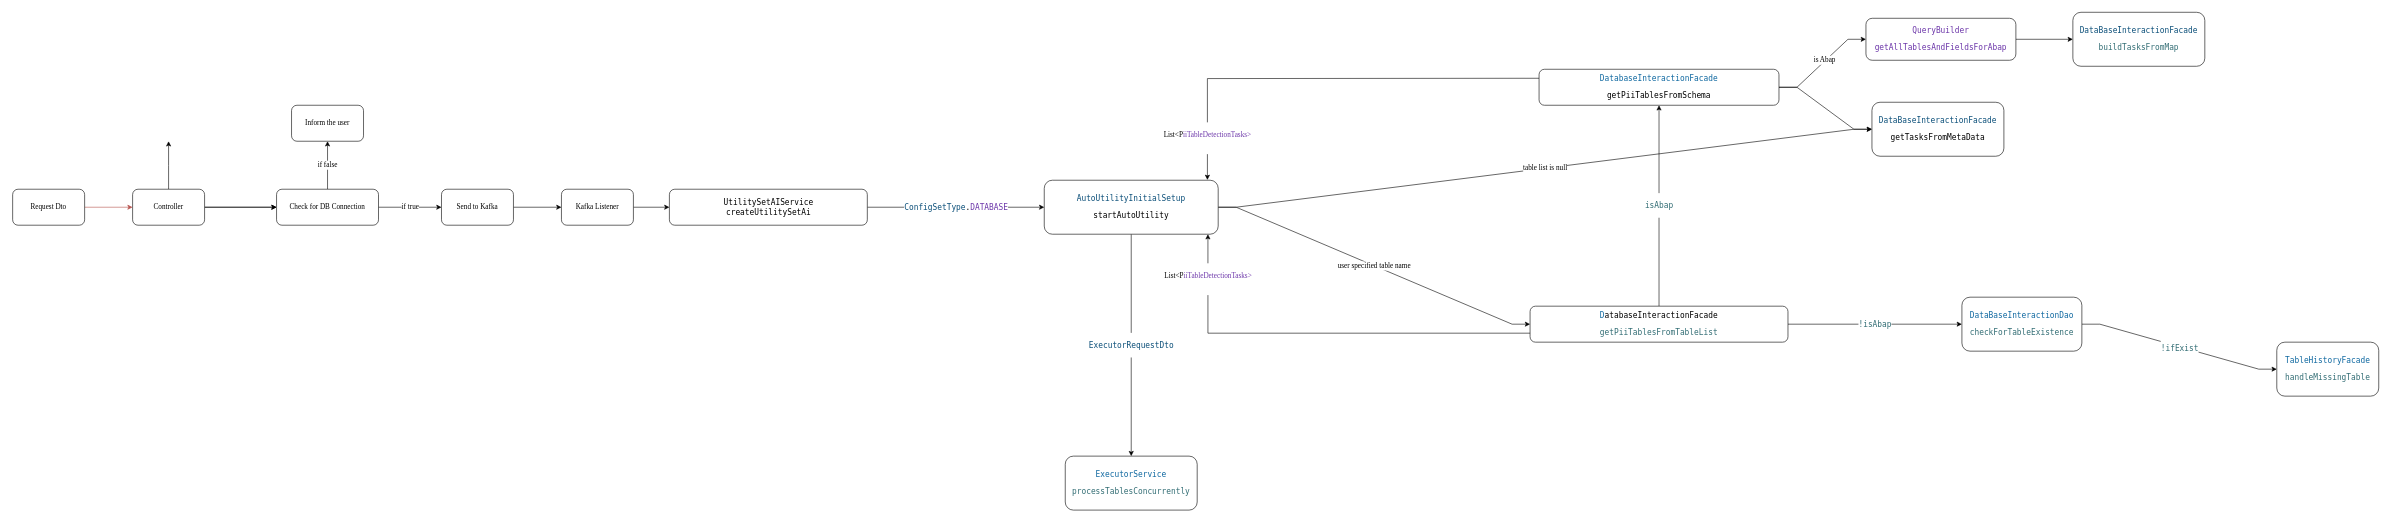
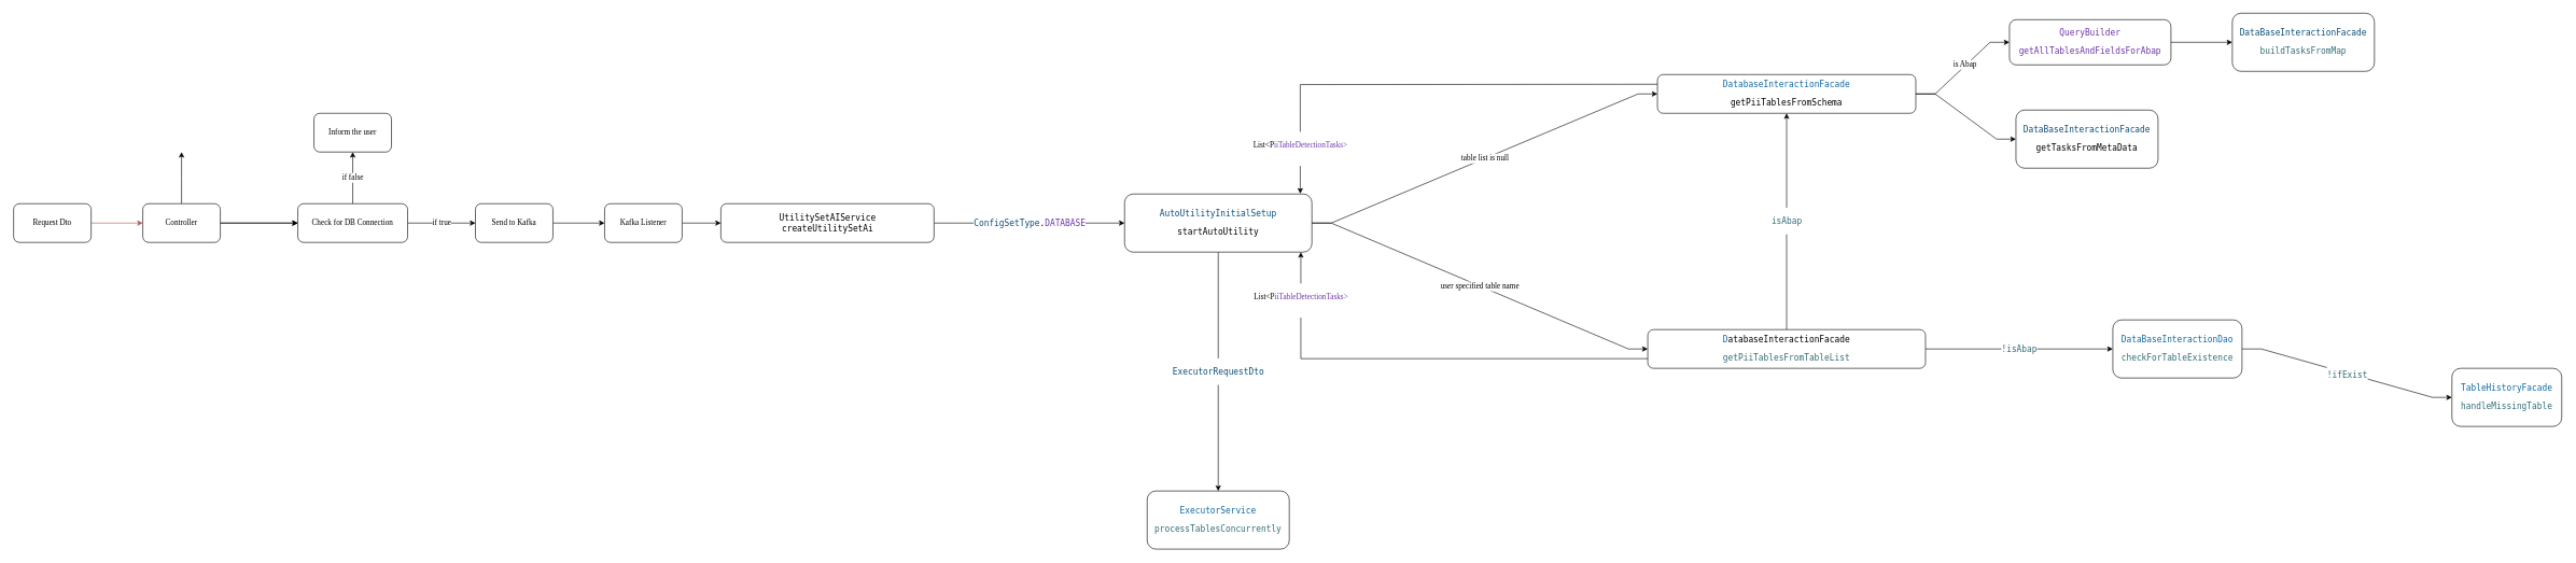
- <mxCell id="18" value="table list is null" style="edgeStyle=entityRelationEdgeStyle;rounded=0;orthogonalLoop=1;jettySize=auto;html=1;fontFamily=Lucida Console;fontSize=12;" edge="1" parent="1" source="21" target="31"><mxGeometry relative="1" as="geometry" /></mxCell>
+ <mxCell id="18" value="table list is null" style="edgeStyle=entityRelationEdgeStyle;rounded=0;orthogonalLoop=1;jettySize=auto;html=1;fontFamily=Lucida Console;fontSize=12;" edge="1" parent="1" source="21" target="25"><mxGeometry relative="1" as="geometry" /></mxCell>
